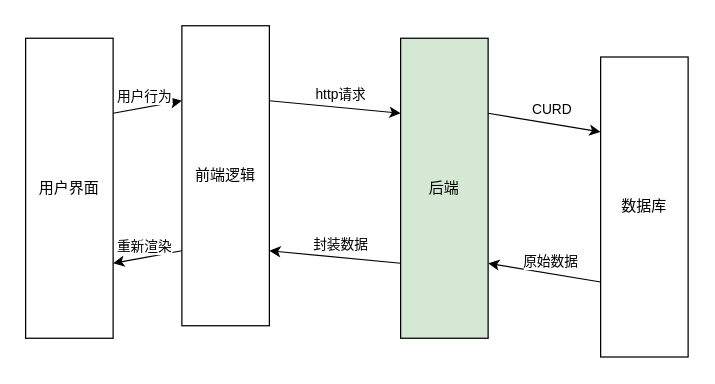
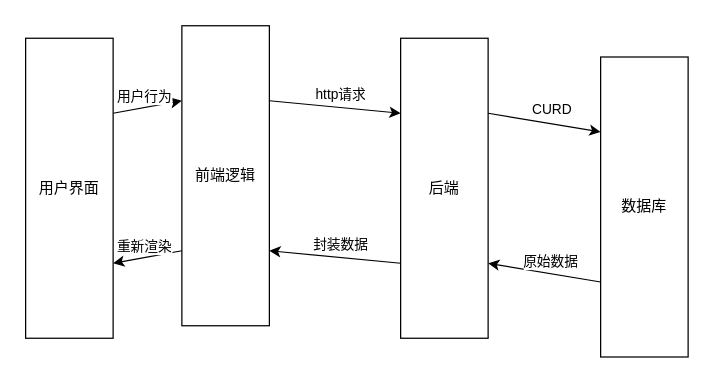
- <mxCell id="6" value="后端" style="whiteSpace=wrap;html=1;rounded=0;fillColor=#d5e8d4;" vertex="1" parent="1"><mxGeometry x="320" y="30" width="70" height="240" as="geometry" /></mxCell>
+ <mxCell id="6" value="后端" style="whiteSpace=wrap;html=1;rounded=0;" vertex="1" parent="1"><mxGeometry x="320" y="30" width="70" height="240" as="geometry" /></mxCell>
